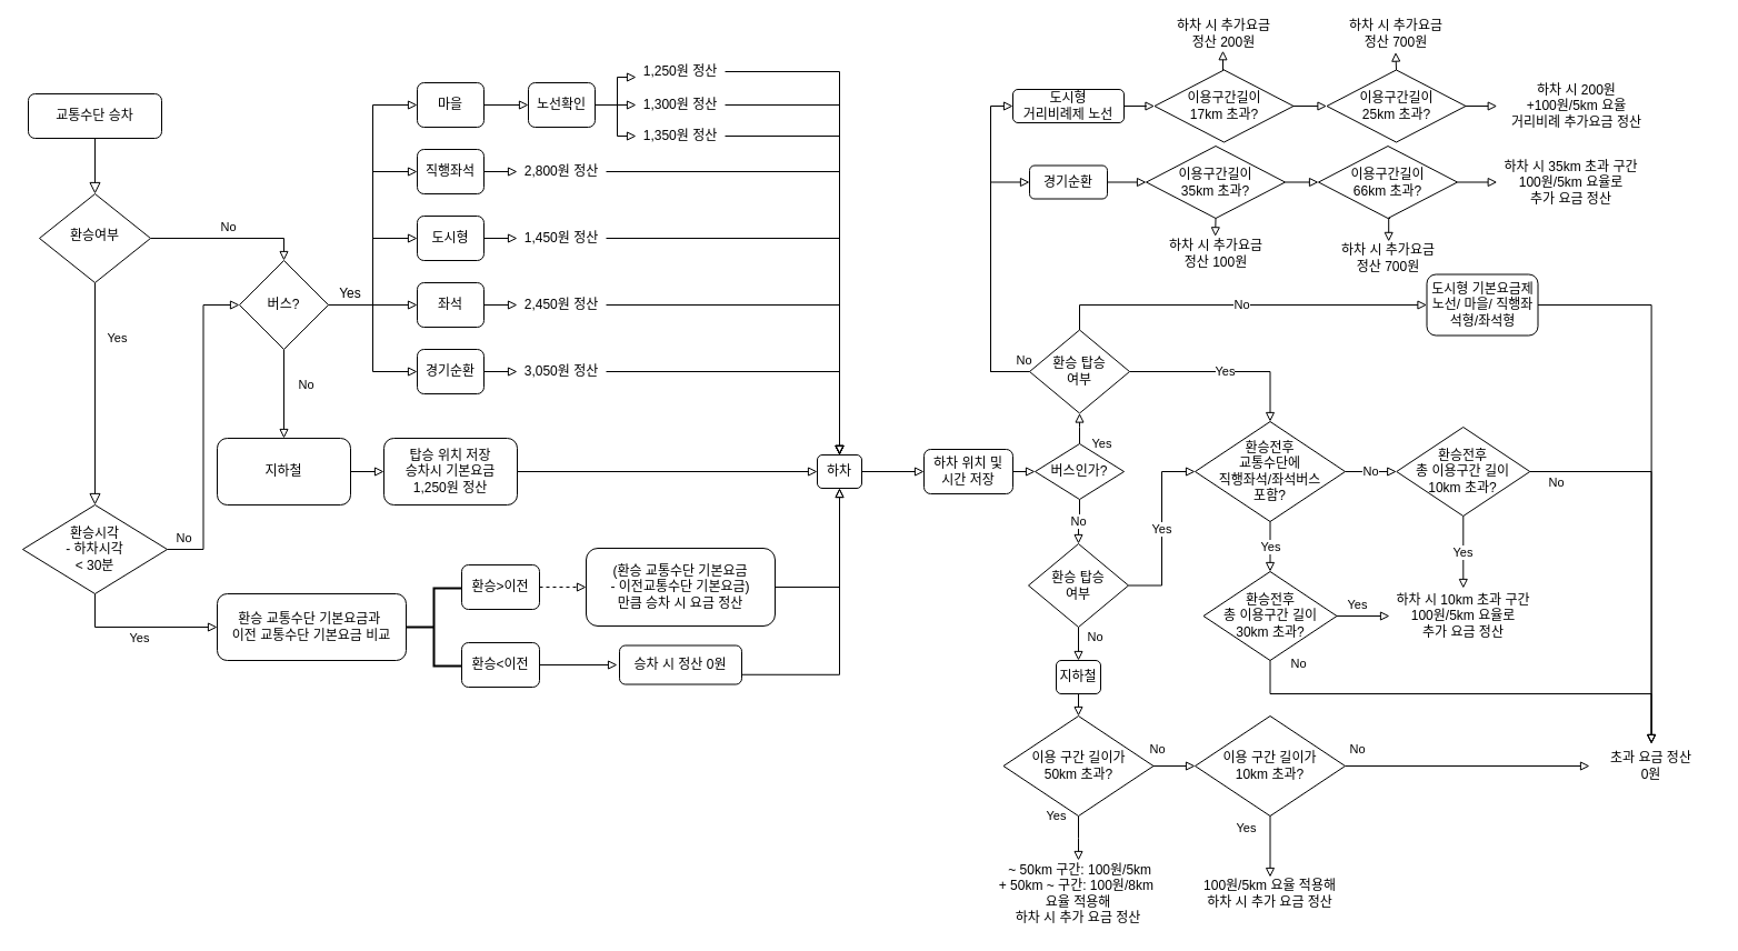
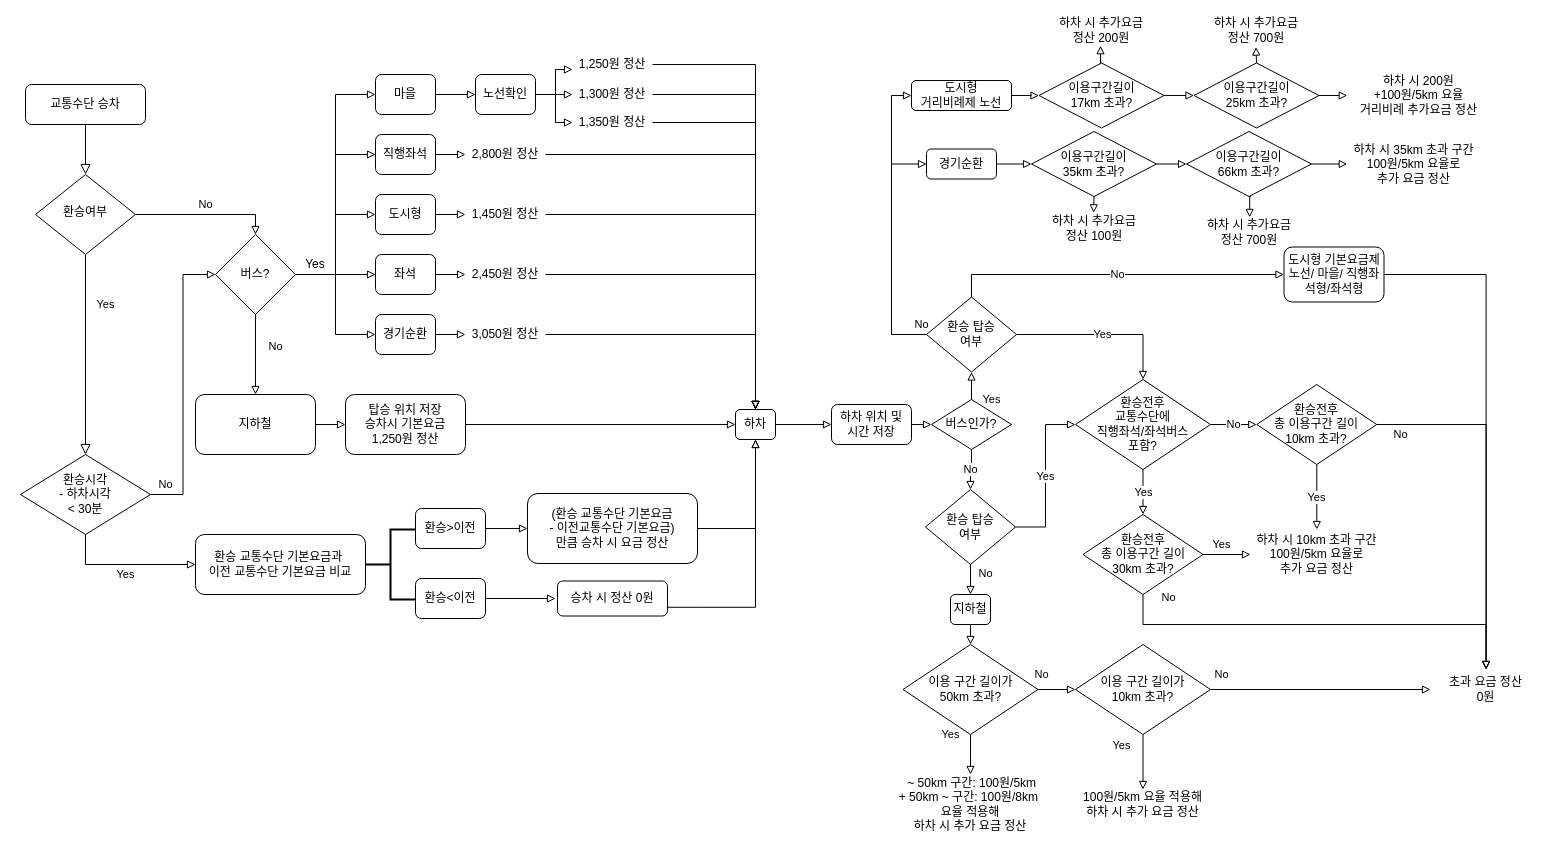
- <mxCell id="50" style="edgeStyle=orthogonalEdgeStyle;rounded=0;orthogonalLoop=1;jettySize=auto;html=1;exitX=1;exitY=0.5;exitDx=0;exitDy=0;entryX=0;entryY=0.5;entryDx=0;entryDy=0;endArrow=block;endFill=0;dashed=1;" edge="1" parent="1" source="51" target="55"><mxGeometry relative="1" as="geometry" /></mxCell>
+ <mxCell id="50" style="edgeStyle=orthogonalEdgeStyle;rounded=0;orthogonalLoop=1;jettySize=auto;html=1;exitX=1;exitY=0.5;exitDx=0;exitDy=0;entryX=0;entryY=0.5;entryDx=0;entryDy=0;endArrow=block;endFill=0;" edge="1" parent="1" source="51" target="55"><mxGeometry relative="1" as="geometry" /></mxCell>
